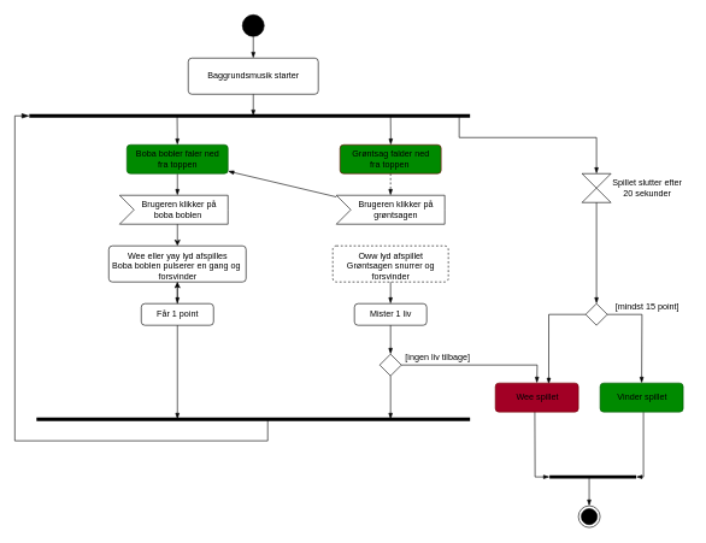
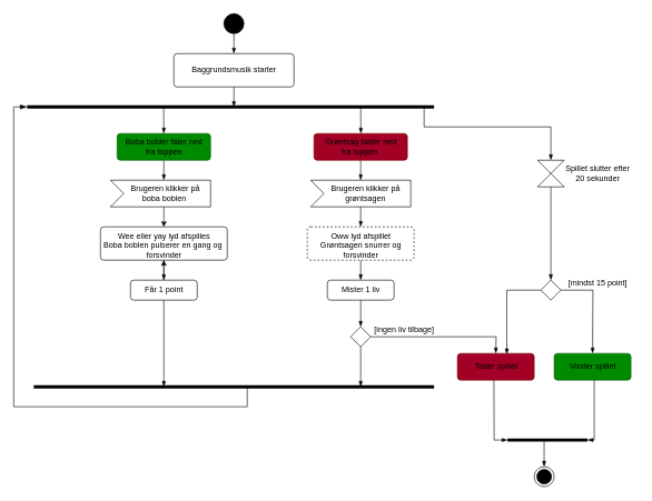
- <mxCell id="8" value="Grøntsag falder ned&lt;br&gt;fra toppen&amp;nbsp;" style="html=1;align=center;verticalAlign=middle;rounded=1;absoluteArcSize=1;arcSize=10;dashed=0;fillColor=#008a00;fontColor=#000000;strokeColor=#6F0000;" parent="1" vertex="1"><mxGeometry x="470" y="200" width="140" height="40" as="geometry" /></mxCell>
+ <mxCell id="8" value="Grøntsag falder ned&lt;br&gt;fra toppen&amp;nbsp;" style="html=1;align=center;verticalAlign=middle;rounded=1;absoluteArcSize=1;arcSize=10;dashed=0;fillColor=#a20025;fontColor=#000000;strokeColor=#6F0000;" parent="1" vertex="1"><mxGeometry x="470" y="200" width="140" height="40" as="geometry" /></mxCell>
- <mxCell id="7" style="edgeStyle=none;rounded=0;html=1;fontSize=12;fontColor=#000000;endArrow=blockThin;endFill=1;strokeColor=#000000;dashed=1;" parent="1" source="8" target="12" edge="1"><mxGeometry relative="1" as="geometry" /></mxCell>
+ <mxCell id="7" style="edgeStyle=none;rounded=0;html=1;fontSize=12;fontColor=#000000;endArrow=blockThin;endFill=1;strokeColor=#000000;" parent="1" source="8" target="12" edge="1"><mxGeometry relative="1" as="geometry" /></mxCell>
- <mxCell id="11" style="edgeStyle=none;rounded=0;html=1;fontSize=12;fontColor=#000000;endArrow=blockThin;endFill=1;strokeColor=#000000;" parent="1" source="12" target="10" edge="1"><mxGeometry relative="1" as="geometry" /></mxCell>
+ <mxCell id="11" style="edgeStyle=none;rounded=0;html=1;fontSize=12;fontColor=#000000;endArrow=blockThin;endFill=1;strokeColor=#000000;" parent="1" source="12" target="18" edge="1"><mxGeometry relative="1" as="geometry" /></mxCell>
- <mxCell id="32" value="Wee spillet" style="html=1;align=center;verticalAlign=middle;rounded=1;absoluteArcSize=1;arcSize=10;dashed=0;strokeColor=#6F0000;fillColor=#a20025;fontColor=#000000;" parent="1" vertex="1"><mxGeometry x="685" y="530" width="115" height="40" as="geometry" /></mxCell>
+ <mxCell id="32" value="Taber spillet" style="html=1;align=center;verticalAlign=middle;rounded=1;absoluteArcSize=1;arcSize=10;dashed=0;strokeColor=#6F0000;fillColor=#a20025;fontColor=#000000;" parent="1" vertex="1"><mxGeometry x="685" y="530" width="115" height="40" as="geometry" /></mxCell>
